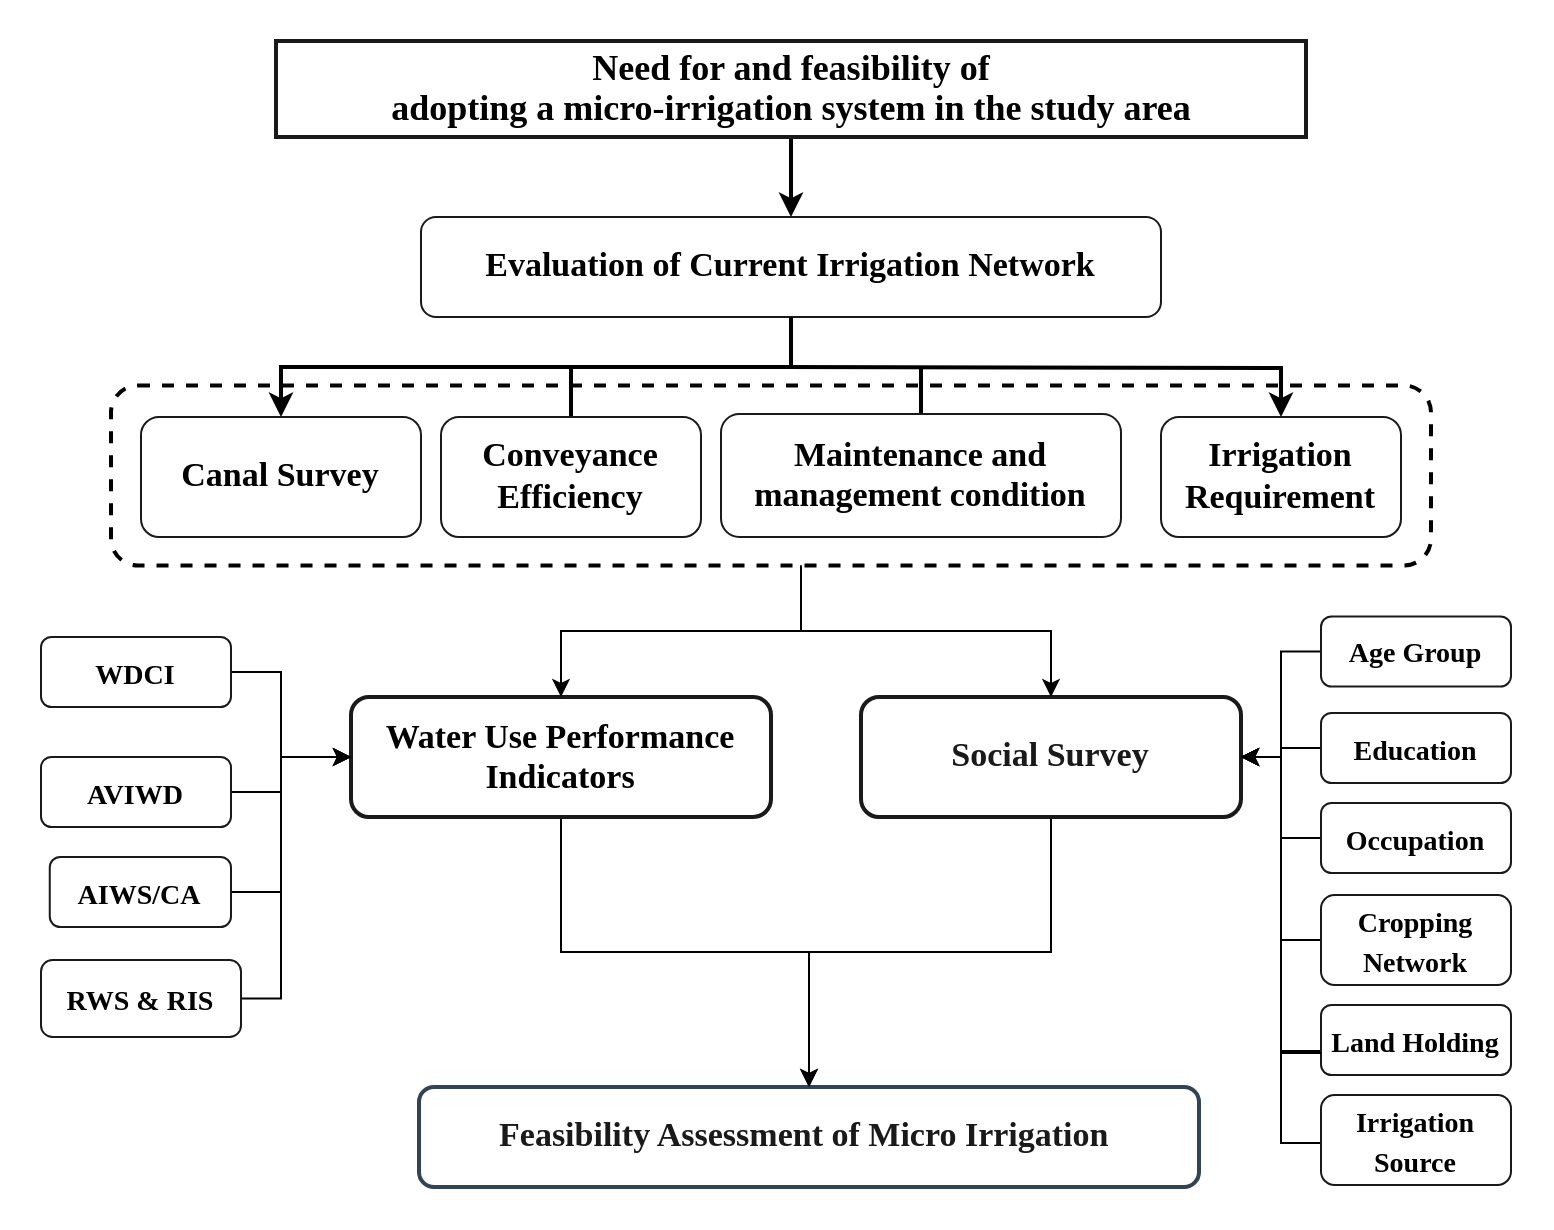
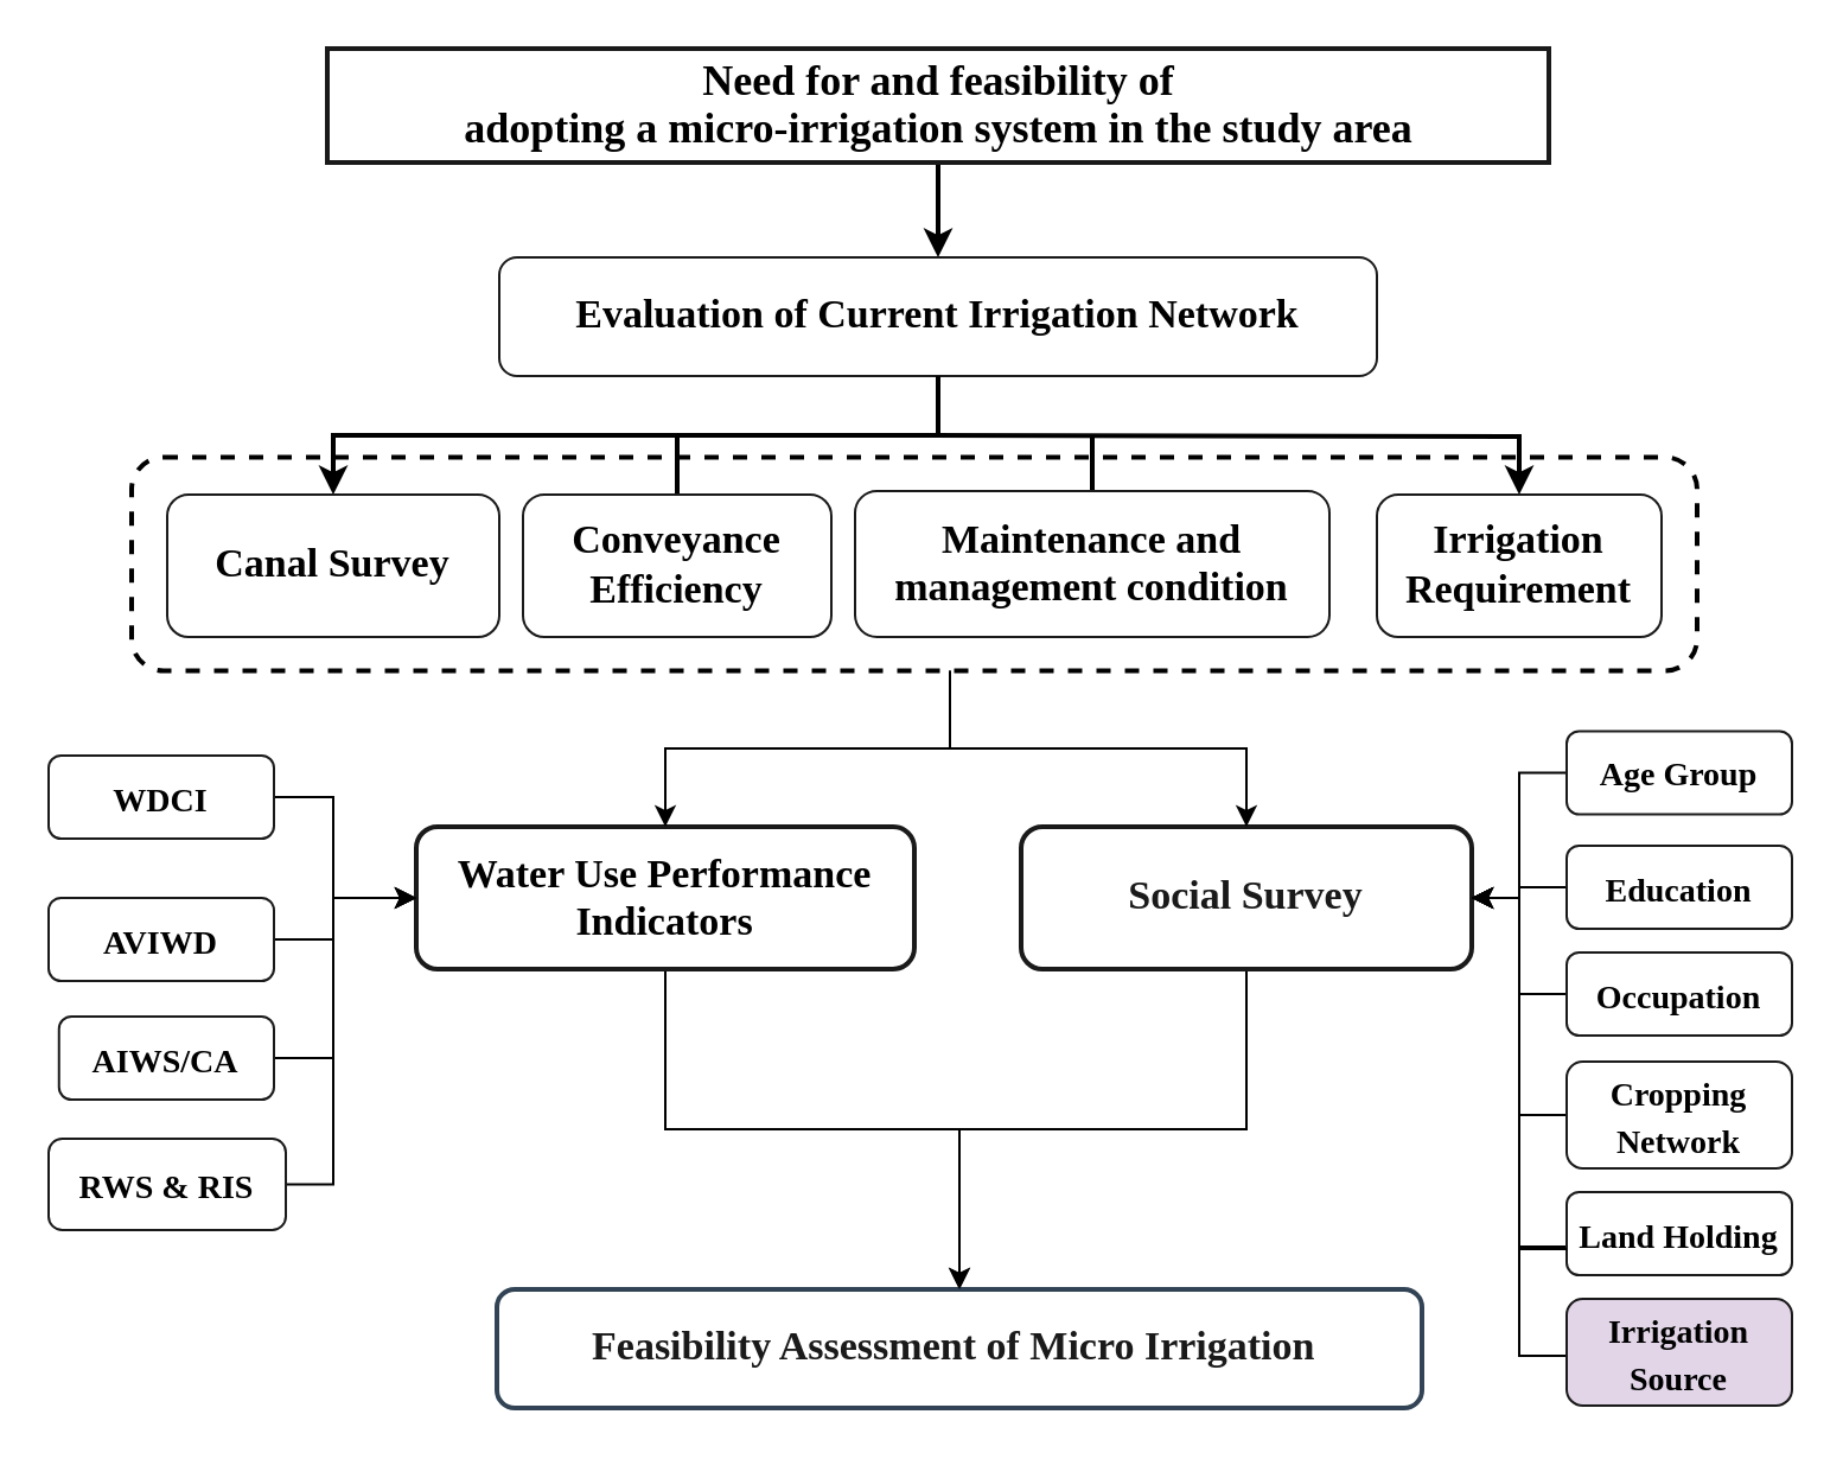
- <mxCell id="21" value="&lt;span style=&quot;line-height: 107%;&quot;&gt;&lt;font style=&quot;font-size: 14px;&quot;&gt;&lt;b style=&quot;&quot;&gt;Irrigation Source&lt;/b&gt;&lt;/font&gt;&lt;/span&gt;" style="rounded=1;whiteSpace=wrap;html=1;fillColor=#FFFFFF;strokeColor=#1A1A1A;fontFamily=Times New Roman;fontSize=16;" vertex="1" parent="1"><mxGeometry x="660" y="547" width="95" height="45" as="geometry" /></mxCell>
+ <mxCell id="21" value="&lt;span style=&quot;line-height: 107%;&quot;&gt;&lt;font style=&quot;font-size: 14px;&quot;&gt;&lt;b style=&quot;&quot;&gt;Irrigation Source&lt;/b&gt;&lt;/font&gt;&lt;/span&gt;" style="rounded=1;whiteSpace=wrap;html=1;fillColor=#e1d5e7;strokeColor=#1A1A1A;fontFamily=Times New Roman;fontSize=16;" vertex="1" parent="1"><mxGeometry x="660" y="547" width="95" height="45" as="geometry" /></mxCell>
